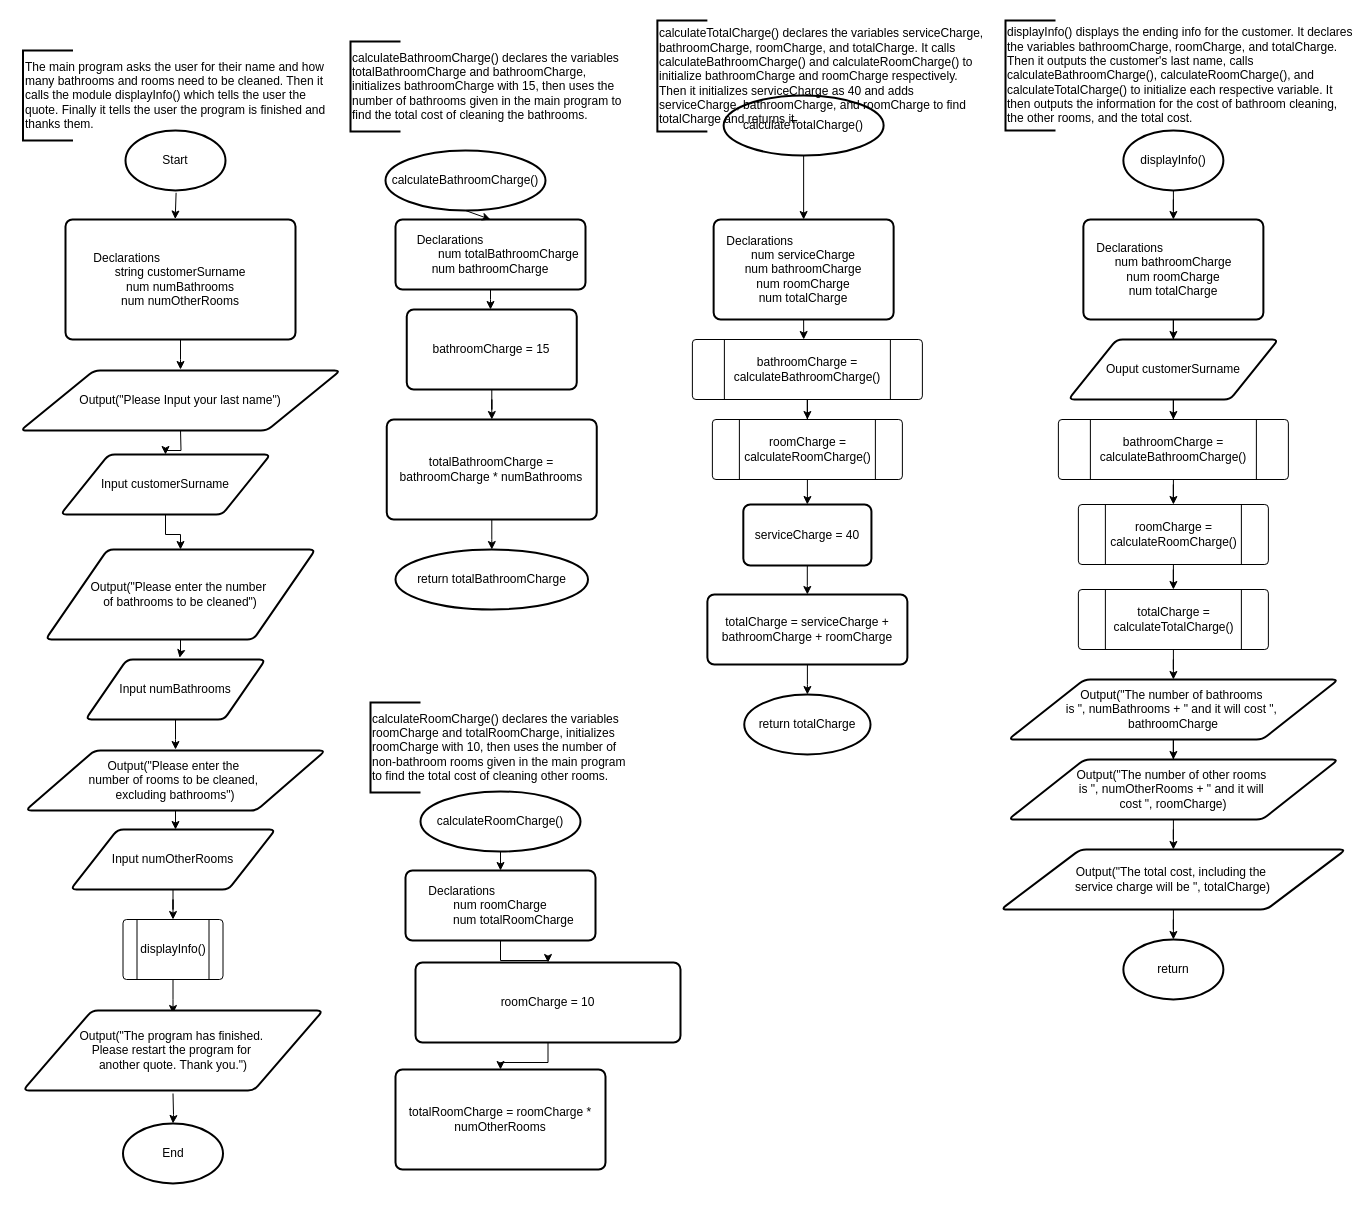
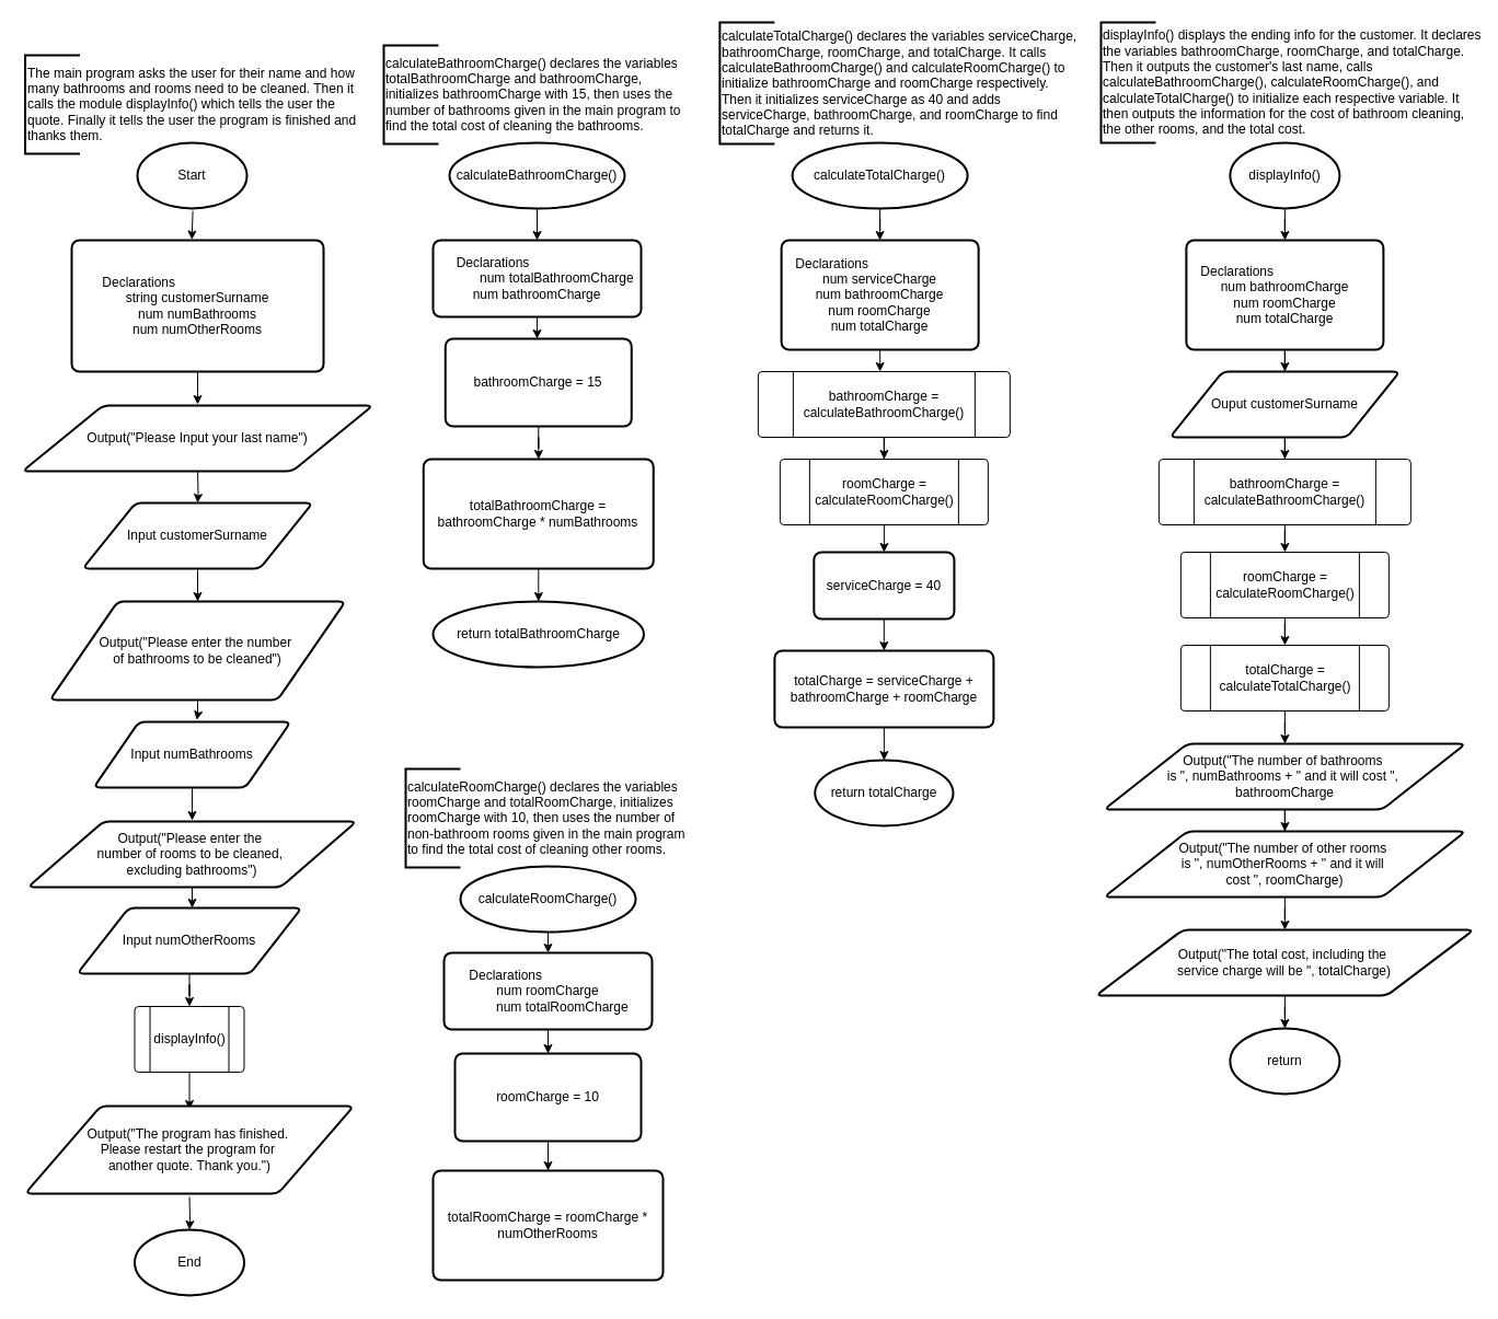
- <mxCell id="38" value="calculateTotalCharge()" style="strokeWidth=2;html=1;shape=mxgraph.flowchart.start_1;whiteSpace=wrap;" parent="1" vertex="1"><mxGeometry x="723.13" y="95" width="160" height="60" as="geometry" /></mxCell>
+ <mxCell id="38" value="calculateTotalCharge()" style="strokeWidth=2;html=1;shape=mxgraph.flowchart.start_1;whiteSpace=wrap;" parent="1" vertex="1"><mxGeometry x="723.13" y="130" width="160" height="60" as="geometry" /></mxCell>
- <mxCell id="39" value="calculateBathroomCharge()" style="strokeWidth=2;html=1;shape=mxgraph.flowchart.start_1;whiteSpace=wrap;" parent="1" vertex="1"><mxGeometry x="385" y="150" width="160" height="60" as="geometry" /></mxCell>
+ <mxCell id="39" value="calculateBathroomCharge()" style="strokeWidth=2;html=1;shape=mxgraph.flowchart.start_1;whiteSpace=wrap;" parent="1" vertex="1"><mxGeometry x="410" y="130" width="160" height="60" as="geometry" /></mxCell>
- <mxCell id="6" value="Input customerSurname" style="shape=parallelogram;html=1;strokeWidth=2;perimeter=parallelogramPerimeter;whiteSpace=wrap;rounded=1;arcSize=12;size=0.23;" parent="1" vertex="1"><mxGeometry x="60" y="454" width="210" height="60" as="geometry" /></mxCell>
+ <mxCell id="6" value="Input customerSurname" style="shape=parallelogram;html=1;strokeWidth=2;perimeter=parallelogramPerimeter;whiteSpace=wrap;rounded=1;arcSize=12;size=0.23;" parent="1" vertex="1"><mxGeometry x="75" y="459" width="210" height="60" as="geometry" /></mxCell>
- <mxCell id="50" value="roomCharge = 10" style="rounded=1;whiteSpace=wrap;html=1;absoluteArcSize=1;arcSize=14;strokeWidth=2;" parent="1" vertex="1"><mxGeometry x="415" y="962" width="265" height="80" as="geometry" /></mxCell>
+ <mxCell id="50" value="roomCharge = 10" style="rounded=1;whiteSpace=wrap;html=1;absoluteArcSize=1;arcSize=14;strokeWidth=2;" parent="1" vertex="1"><mxGeometry x="415" y="962" width="170" height="80" as="geometry" /></mxCell>
